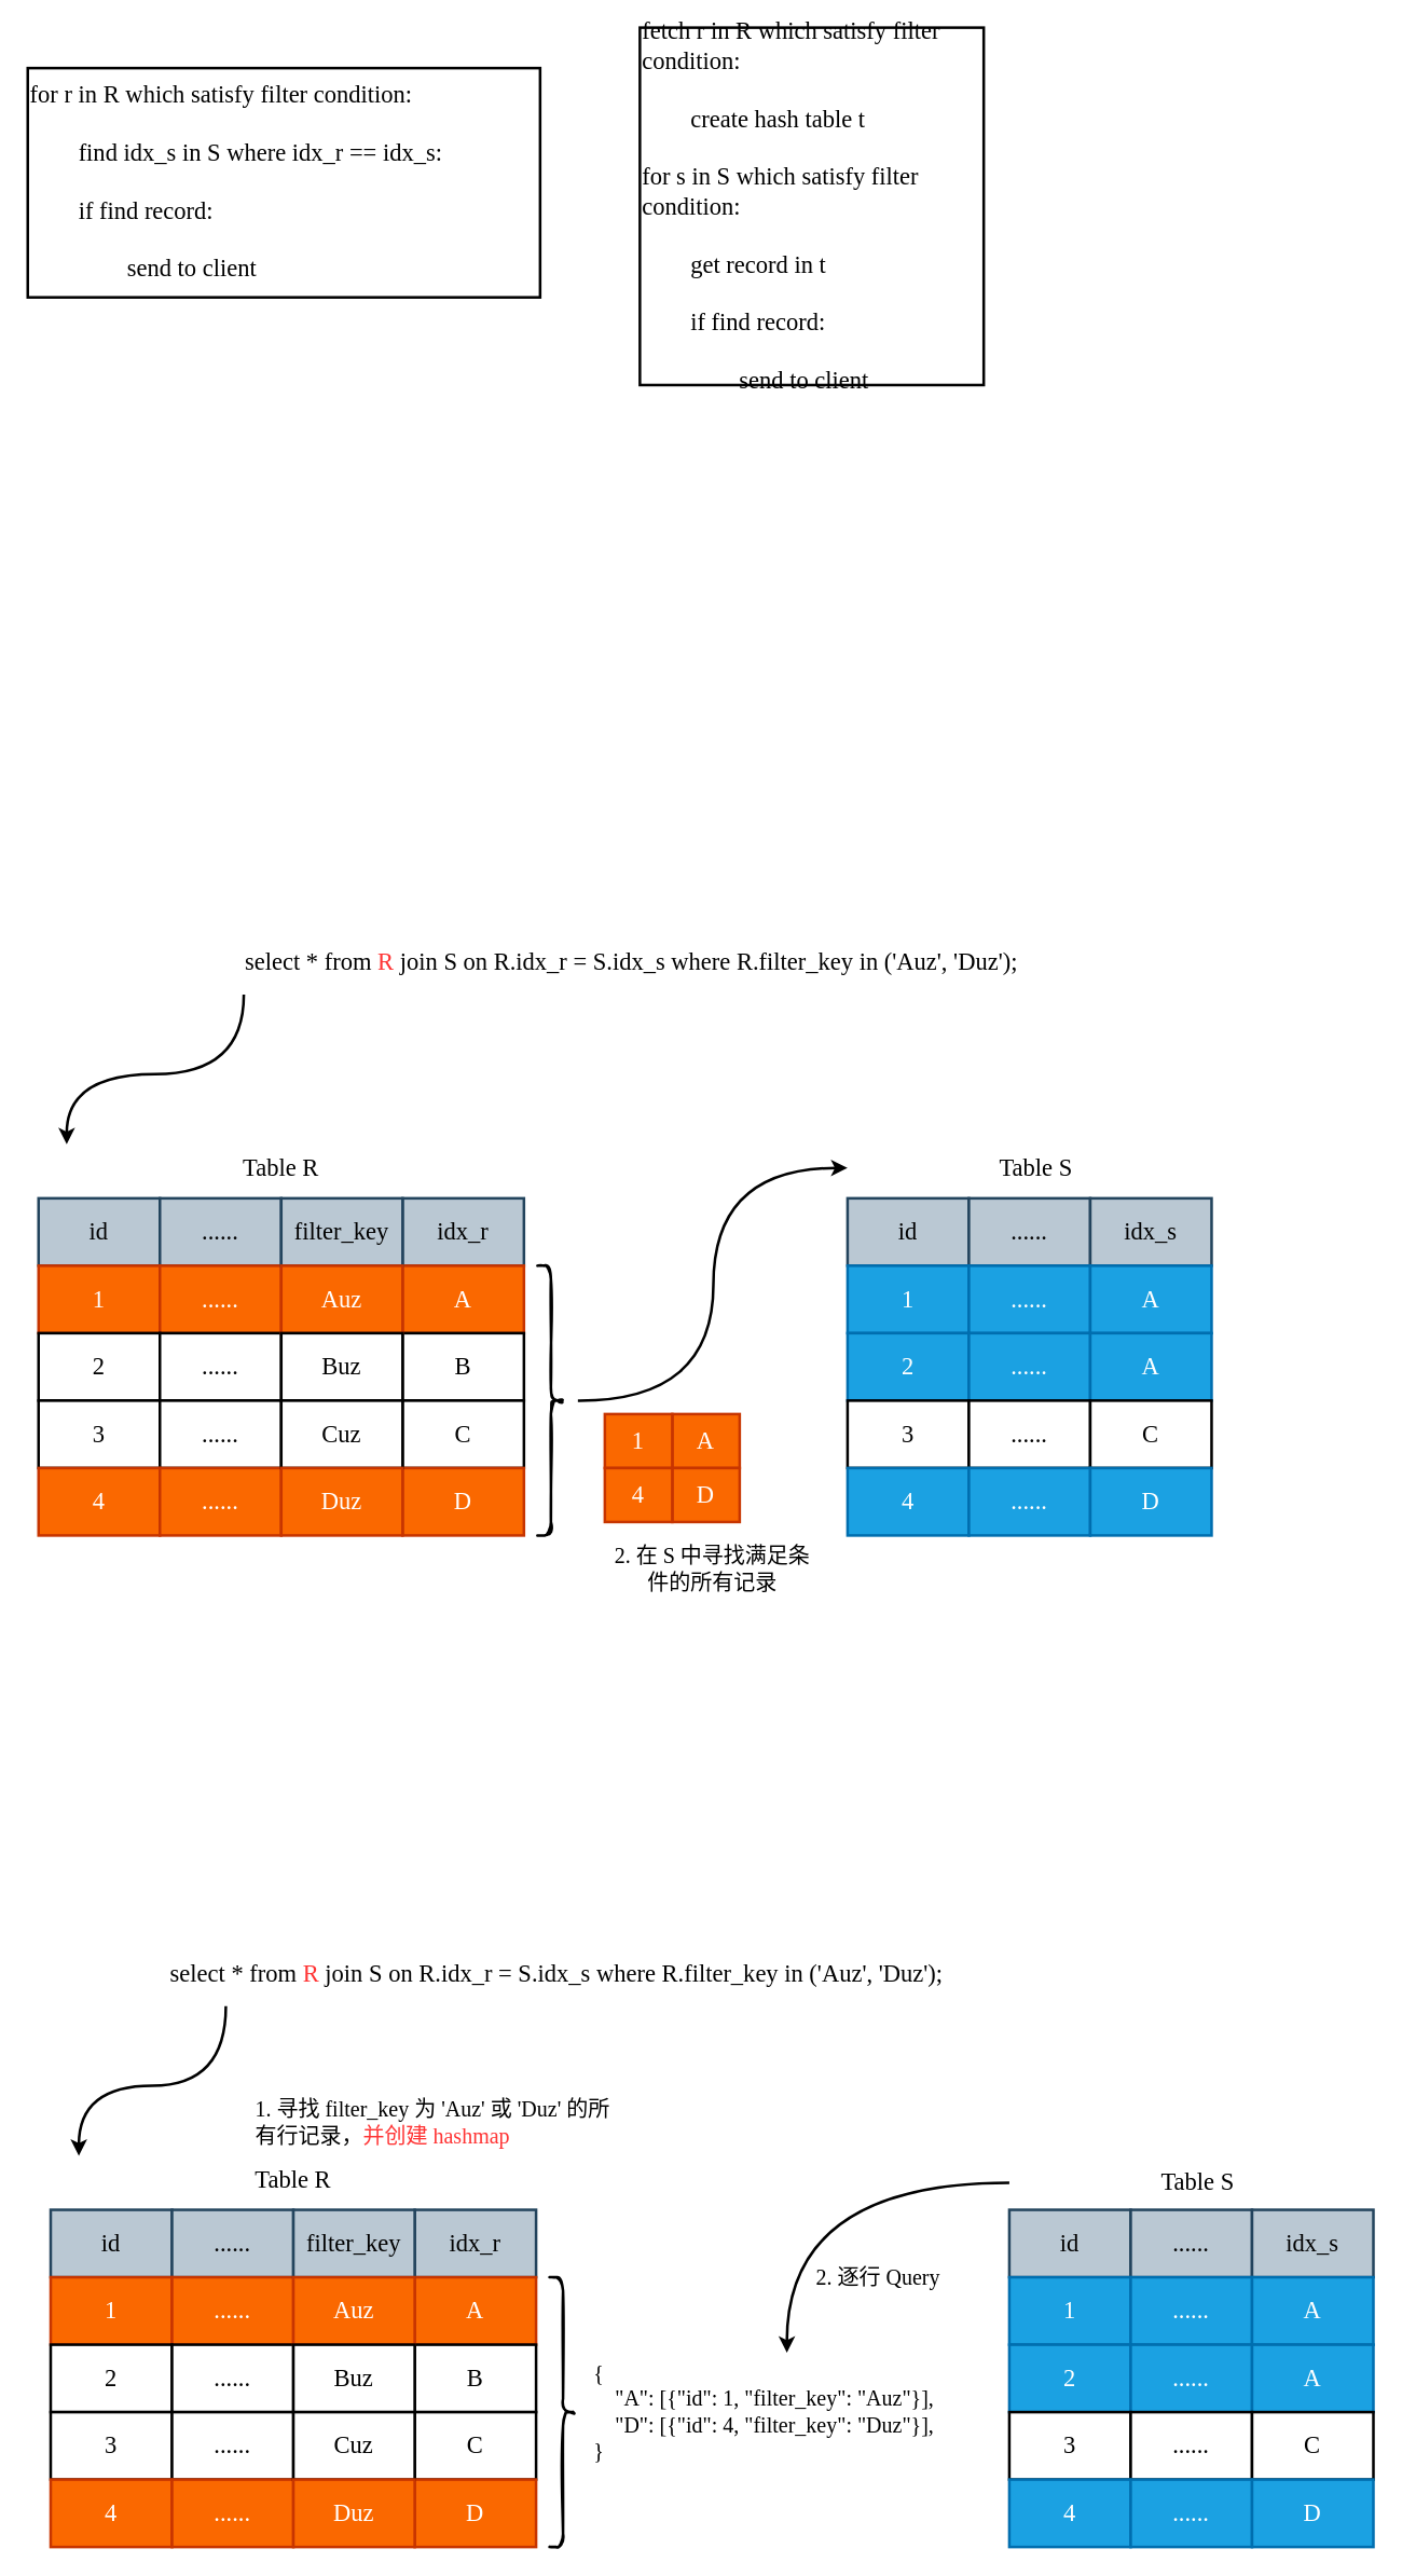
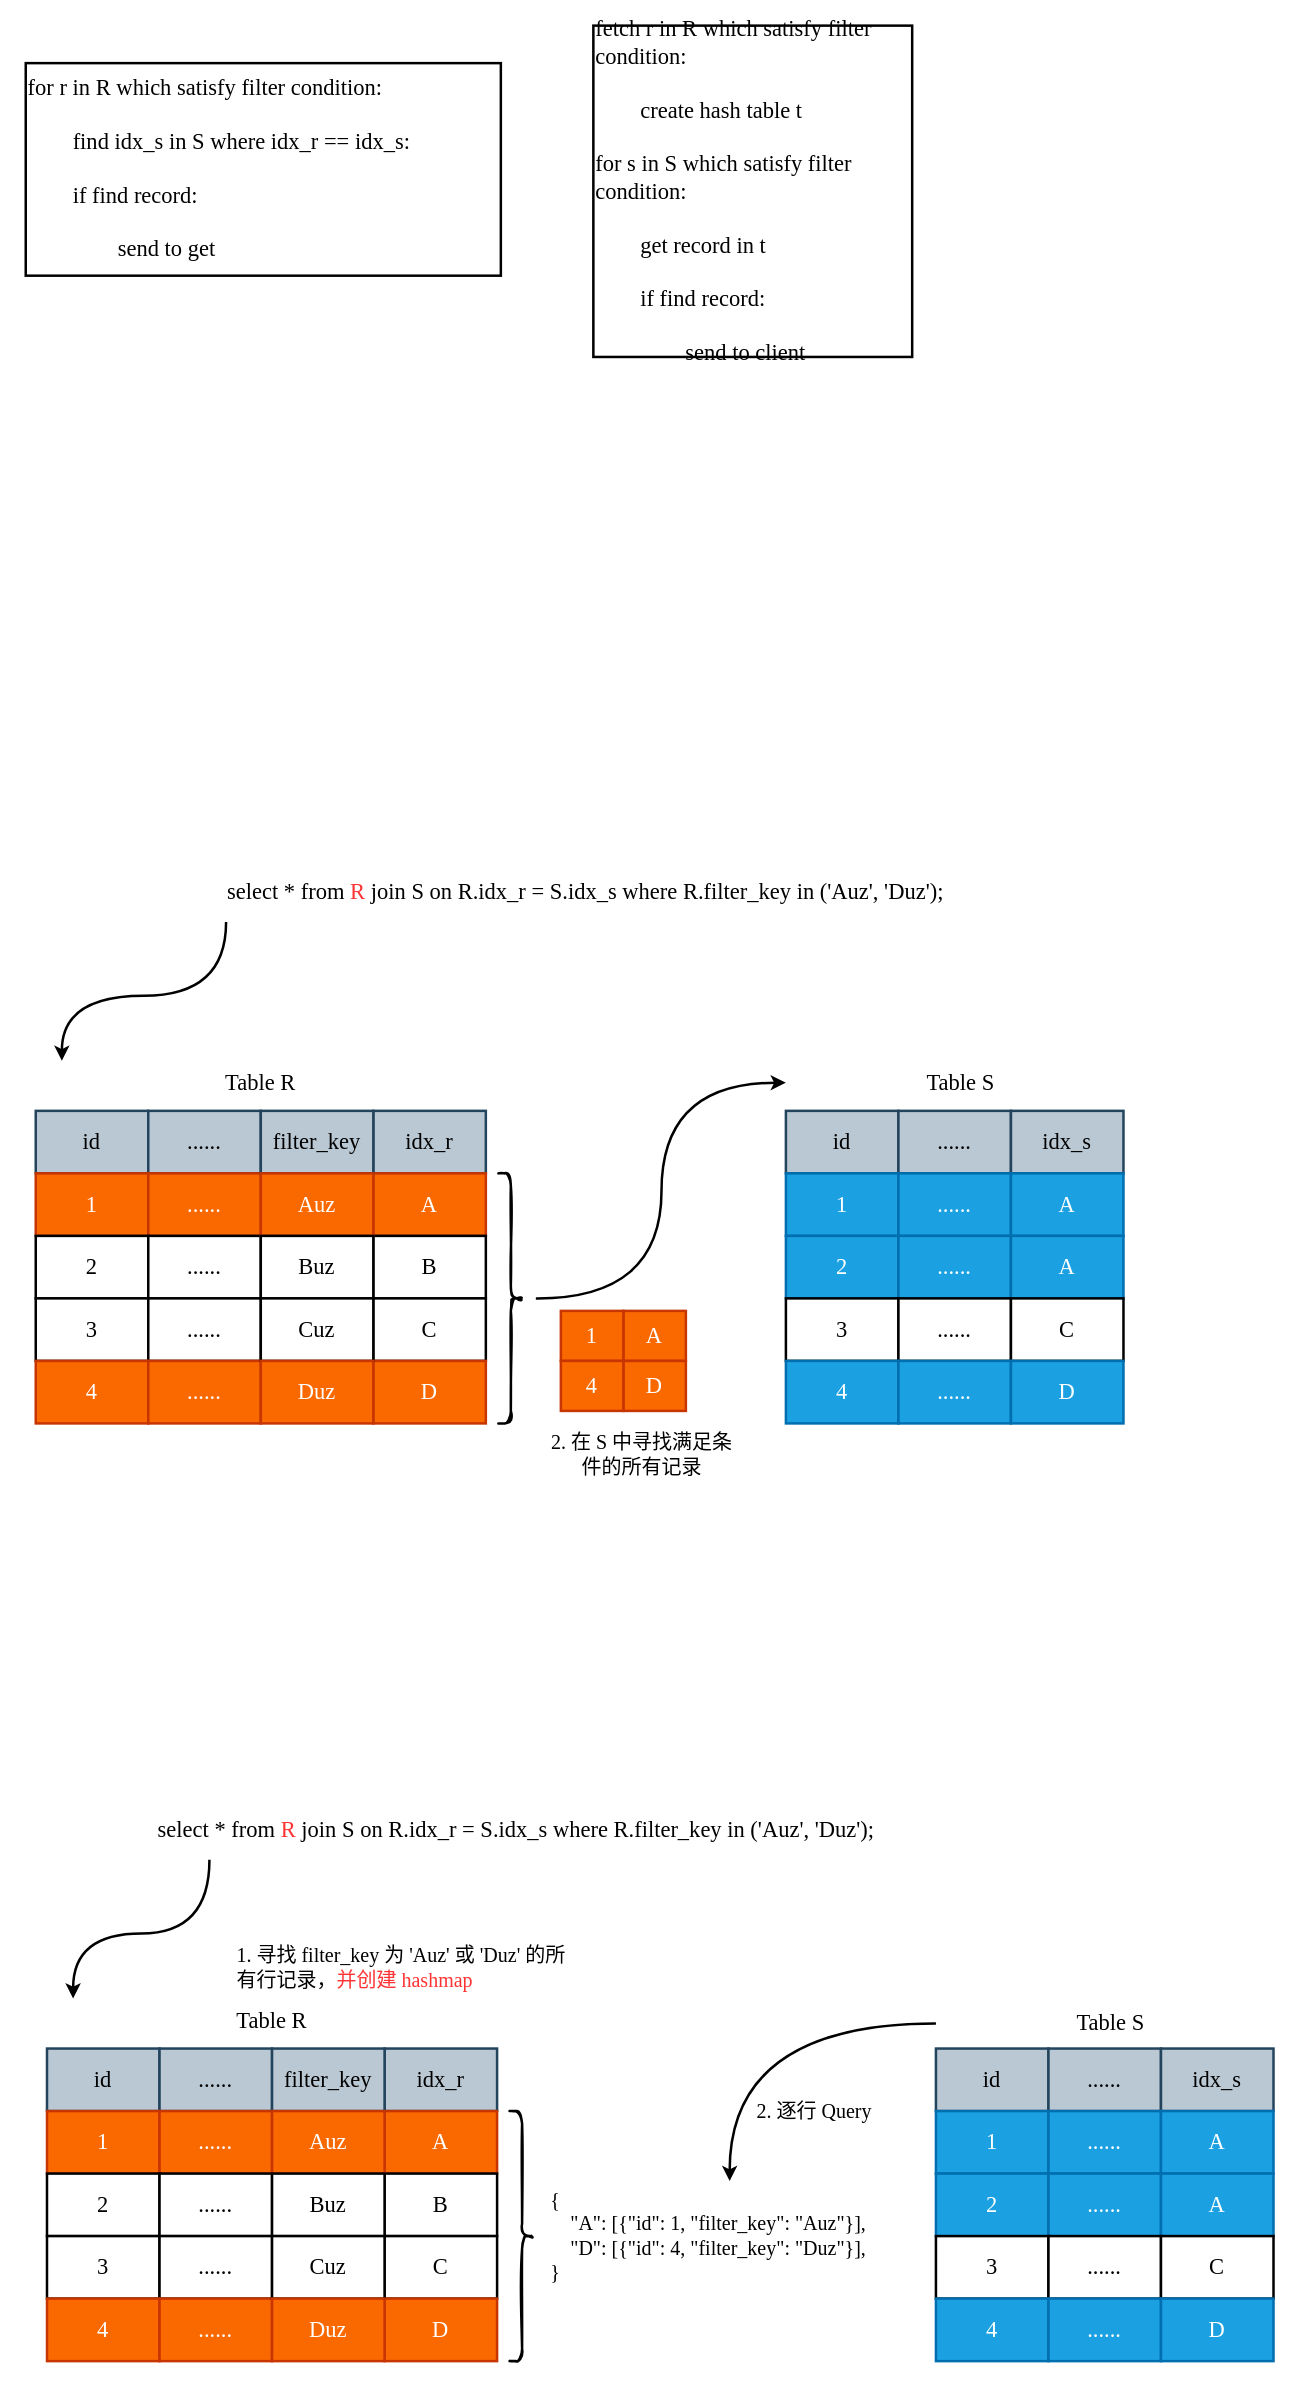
- <mxCell id="2" value="for r in R which satisfy filter condition:&lt;br&gt;&lt;br&gt;&lt;span style=&quot;white-space: pre&quot;&gt;&#09;&lt;/span&gt;find idx_s in S where idx_r == idx_s:&lt;br&gt;&lt;br&gt;&lt;span style=&quot;white-space: pre&quot;&gt;&#09;&lt;/span&gt;if find record:&lt;br&gt;&lt;br&gt;&lt;span style=&quot;white-space: pre&quot;&gt;&#09;&lt;/span&gt;&lt;span style=&quot;white-space: pre&quot;&gt;&#09;&lt;/span&gt;send to client" style="rounded=0;whiteSpace=wrap;html=1;fontFamily=Comic Sans MS;fontSize=18;strokeWidth=2;align=left;" vertex="1" parent="1"><mxGeometry x="20" y="50" width="380" height="170" as="geometry" /></mxCell>
+ <mxCell id="2" value="for r in R which satisfy filter condition:&lt;br&gt;&lt;br&gt;&lt;span style=&quot;white-space: pre&quot;&gt;&#09;&lt;/span&gt;find idx_s in S where idx_r == idx_s:&lt;br&gt;&lt;br&gt;&lt;span style=&quot;white-space: pre&quot;&gt;&#09;&lt;/span&gt;if find record:&lt;br&gt;&lt;br&gt;&lt;span style=&quot;white-space: pre&quot;&gt;&#09;&lt;/span&gt;&lt;span style=&quot;white-space: pre&quot;&gt;&#09;&lt;/span&gt;send to get" style="rounded=0;whiteSpace=wrap;html=1;fontFamily=Comic Sans MS;fontSize=18;strokeWidth=2;align=left;" vertex="1" parent="1"><mxGeometry x="20" y="50" width="380" height="170" as="geometry" /></mxCell>
- <mxCell id="48" value="2. 在 S 中寻找满足条件的所有记录" style="text;html=1;strokeColor=none;fillColor=none;align=center;verticalAlign=middle;whiteSpace=wrap;rounded=0;fontFamily=Comic Sans MS;fontSize=16;" vertex="1" parent="1"><mxGeometry x="453" y="1138" width="150" height="50" as="geometry" /></mxCell>
+ <mxCell id="48" value="2. 在 S 中寻找满足条件的所有记录" style="text;html=1;strokeColor=none;fillColor=none;align=center;verticalAlign=middle;whiteSpace=wrap;rounded=0;fontFamily=Comic Sans MS;fontSize=16;" vertex="1" parent="1"><mxGeometry x="438" y="1138" width="150" height="50" as="geometry" /></mxCell>
